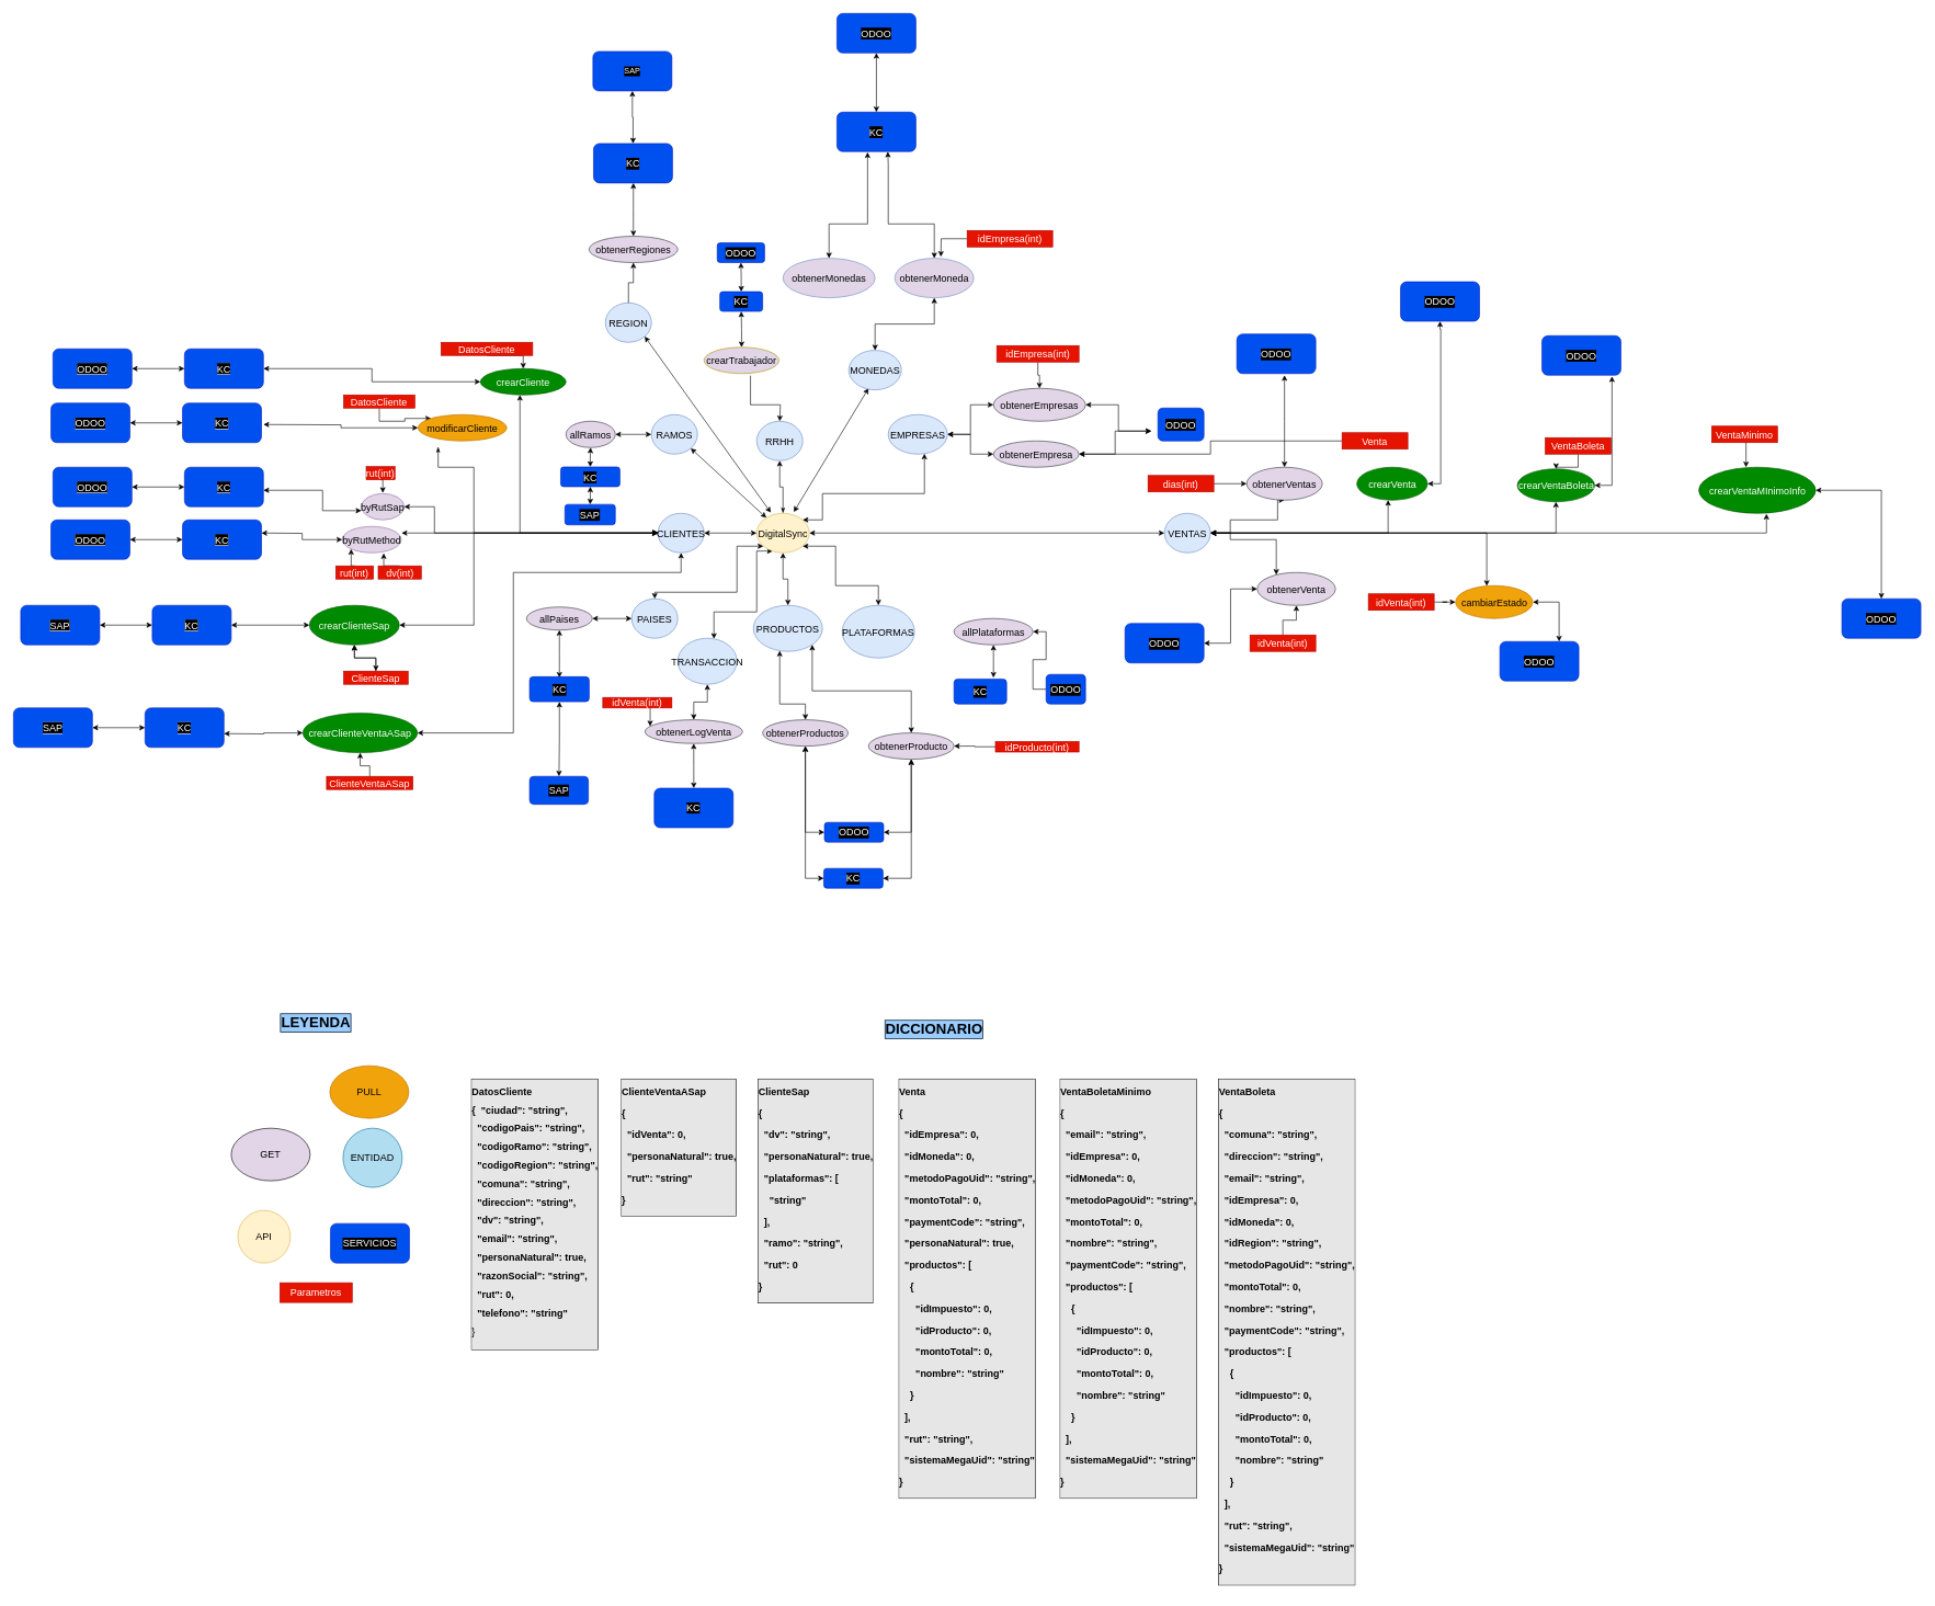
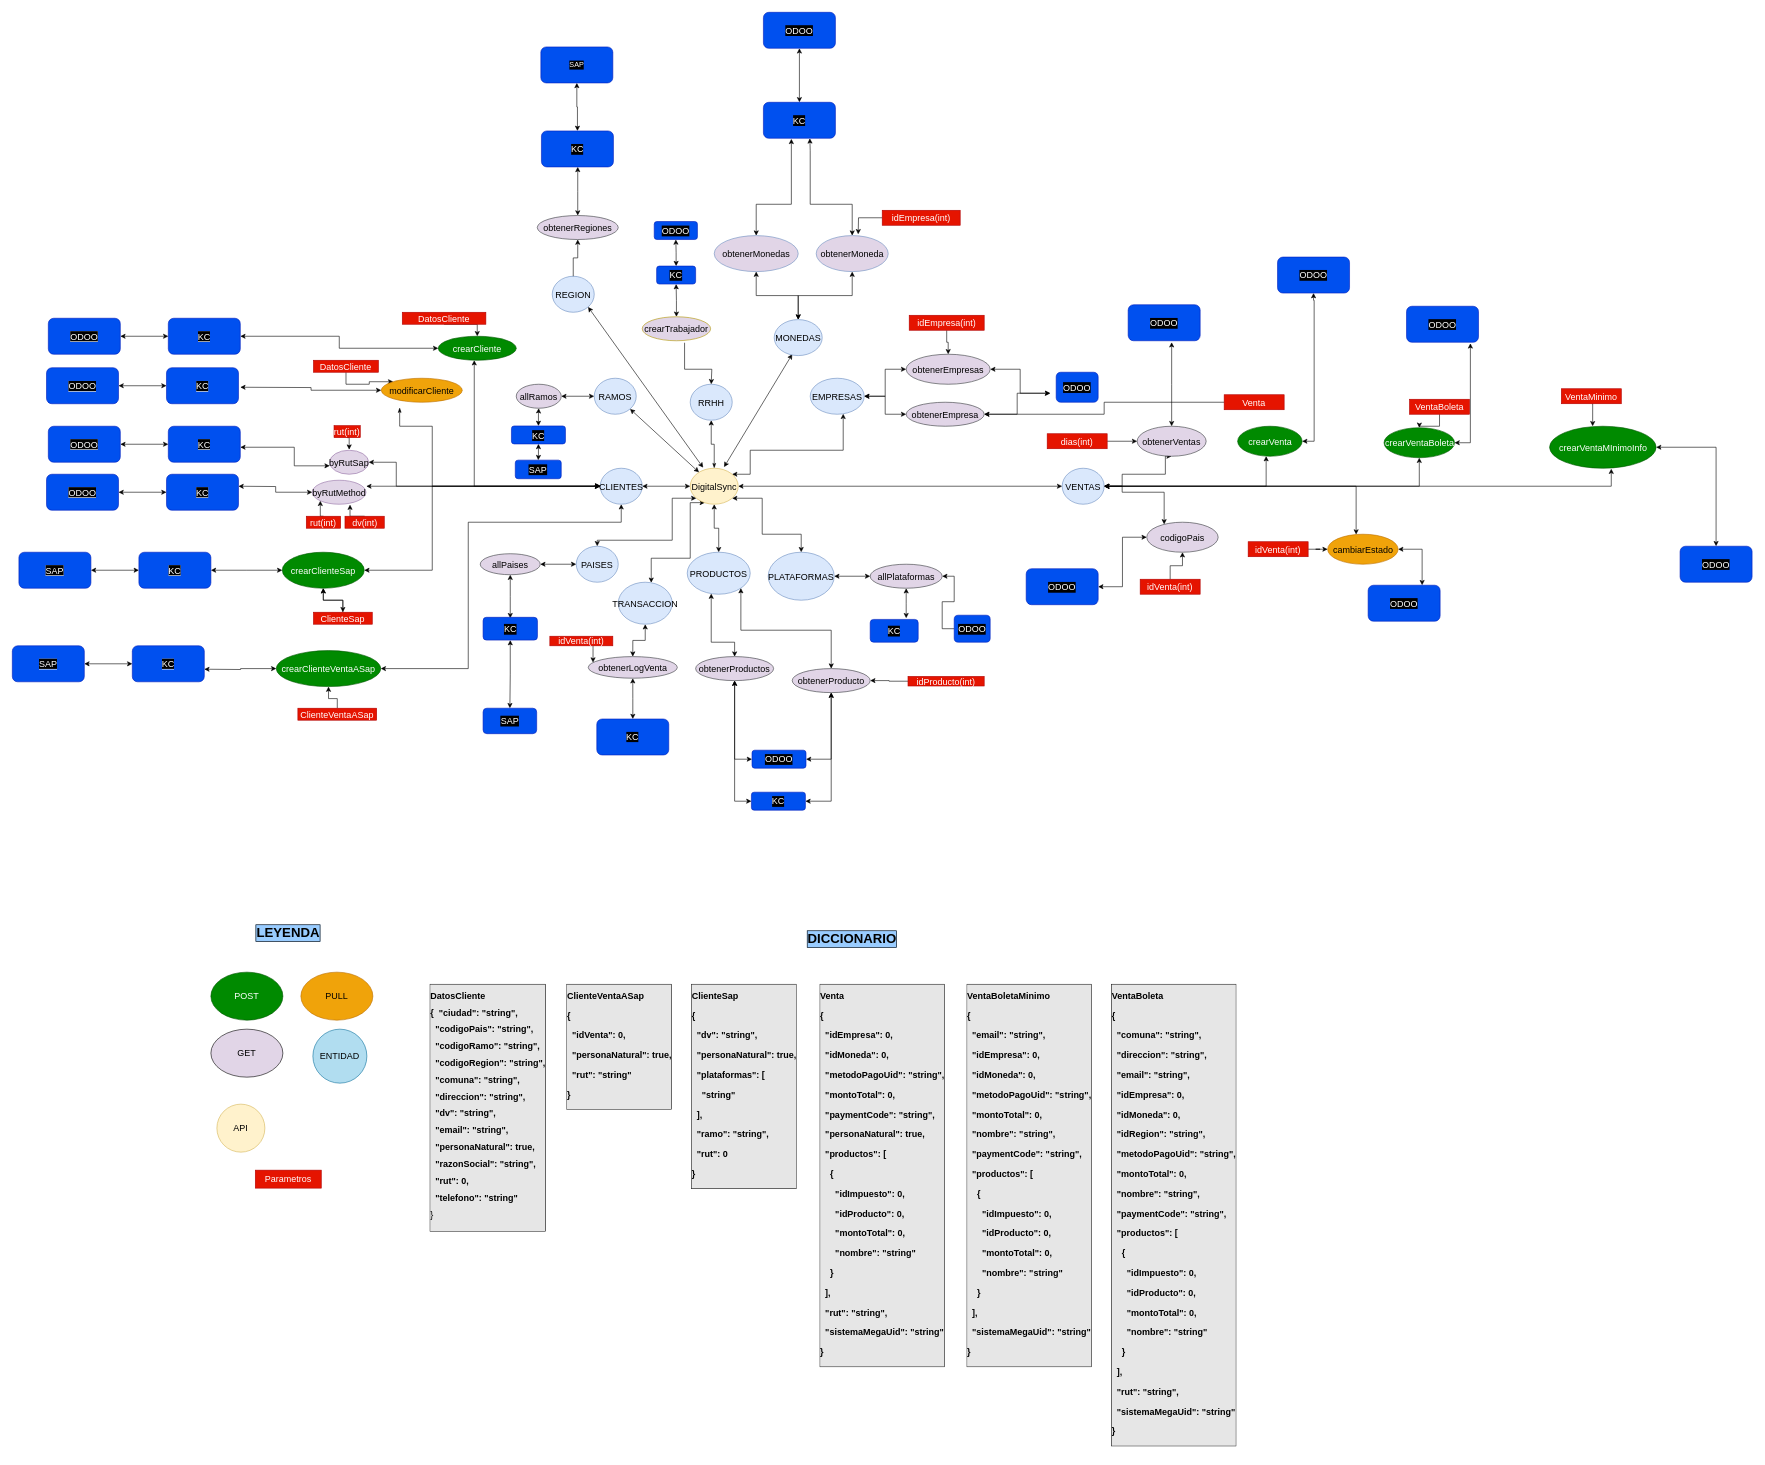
+ <mxCell id="102" value="" style="edgeStyle=orthogonalEdgeStyle;rounded=0;orthogonalLoop=1;jettySize=auto;html=1;fontSize=15;startArrow=classic;startFill=1;endArrow=classic;endFill=1;" parent="1" source="104" target="101" edge="1"><mxGeometry relative="1" as="geometry" /></mxCell>
- <mxCell id="63" value="obtenerVenta" style="ellipse;whiteSpace=wrap;html=1;fillColor=#E1D5E7;strokeColor=#36393d;fontSize=15;" parent="1" vertex="1"><mxGeometry x="1911" y="870" width="119" height="50" as="geometry" /></mxCell>
+ <mxCell id="63" value="codigoPais" style="ellipse;whiteSpace=wrap;html=1;fillColor=#E1D5E7;strokeColor=#36393d;fontSize=15;" parent="1" vertex="1"><mxGeometry x="1911" y="870" width="119" height="50" as="geometry" /></mxCell>
+ <mxCell id="64" value="" style="edgeStyle=orthogonalEdgeStyle;rounded=0;orthogonalLoop=1;jettySize=auto;html=1;fontSize=15;startArrow=classic;startFill=1;endArrow=classic;endFill=1;" parent="1" source="66" target="21" edge="1"><mxGeometry relative="1" as="geometry" /></mxCell>
+ <mxCell id="140" value="POST" style="ellipse;whiteSpace=wrap;html=1;labelBorderColor=none;fontSize=15;fillColor=#008a00;fontColor=#ffffff;strokeColor=#005700;" parent="1" vertex="1"><mxGeometry x="351" y="1620" width="120" height="80" as="geometry" /></mxCell>
- <mxCell id="155" value="SERVICIOS" style="rounded=1;whiteSpace=wrap;html=1;labelBackgroundColor=#000000;fontSize=15;fillColor=#0050ef;fontColor=#ffffff;strokeColor=#001DBC;" parent="1" vertex="1"><mxGeometry x="502" y="1860" width="120" height="60" as="geometry" /></mxCell>
